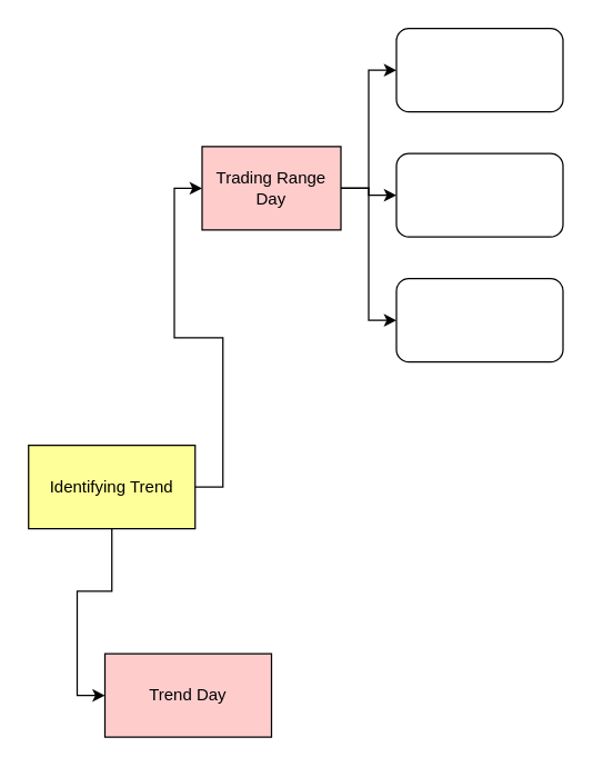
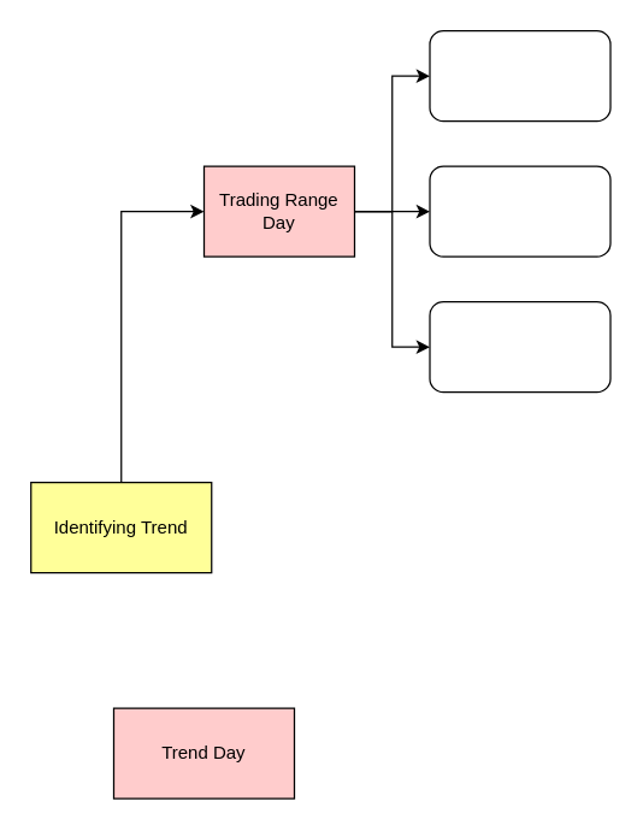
- <mxCell id="8" value="Trading Range Day" style="rounded=0;whiteSpace=wrap;html=1;fillColor=#FFCCCC;" vertex="1" parent="1"><mxGeometry x="145" y="105" width="100" height="60" as="geometry" /></mxCell>
+ <mxCell id="8" value="Trading Range Day" style="rounded=0;whiteSpace=wrap;html=1;fillColor=#FFCCCC;" vertex="1" parent="1"><mxGeometry x="135" y="110" width="100" height="60" as="geometry" /></mxCell>
- <mxCell id="2" style="edgeStyle=orthogonalEdgeStyle;rounded=0;orthogonalLoop=1;jettySize=auto;html=1;entryX=0;entryY=0.5;entryDx=0;entryDy=0;" edge="1" parent="1" source="4" target="9"><mxGeometry relative="1" as="geometry"><mxPoint x="75" y="500" as="targetPoint" /></mxGeometry></mxCell>
